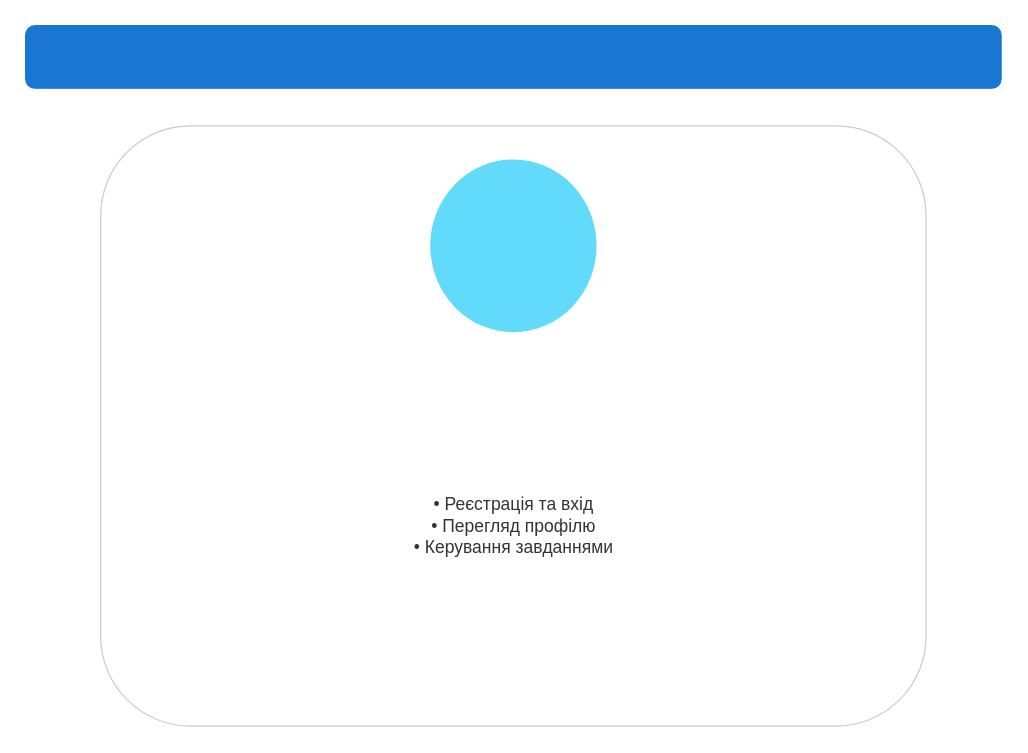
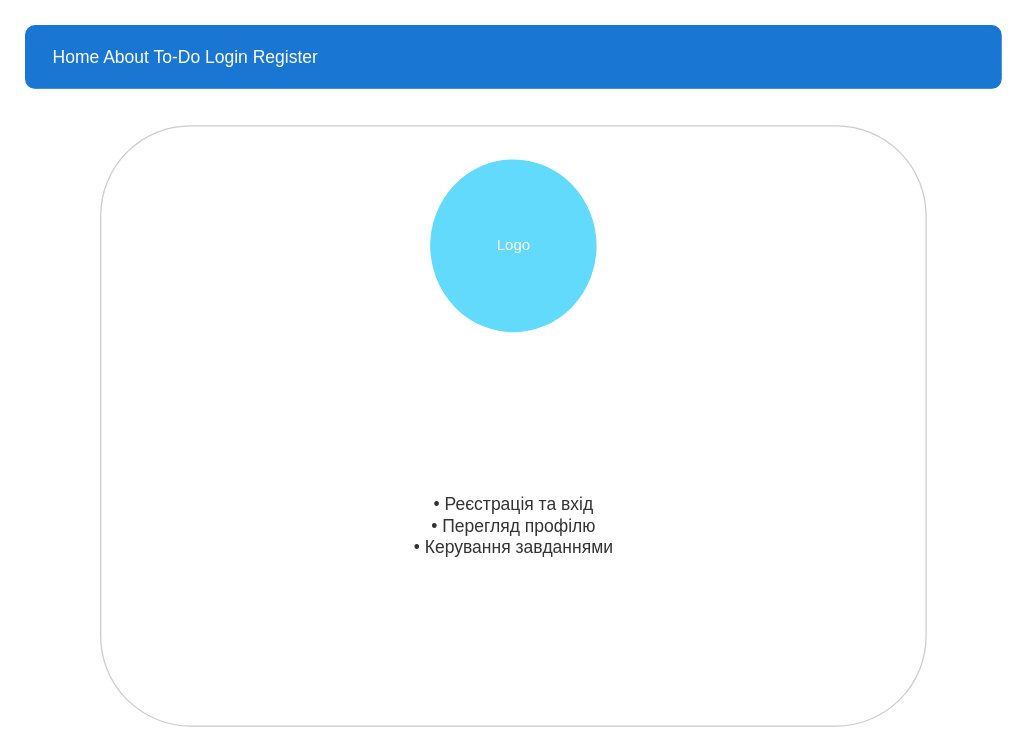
+ <mxCell id="3" value="Home   About   To-Do   Login   Register" style="text;html=1;align=left;verticalAlign=middle;fontSize=14;fontColor=#ffffff;" parent="1" vertex="1"><mxGeometry x="40" width="760" height="50" as="geometry" y="20" /></mxCell>
+ <mxCell id="6" value="Logo" style="text;html=1;align=center;verticalAlign=middle;fontSize=12;fontColor=#ffffff;" parent="5" vertex="1"><mxGeometry width="132" height="137.143" as="geometry" /></mxCell>
